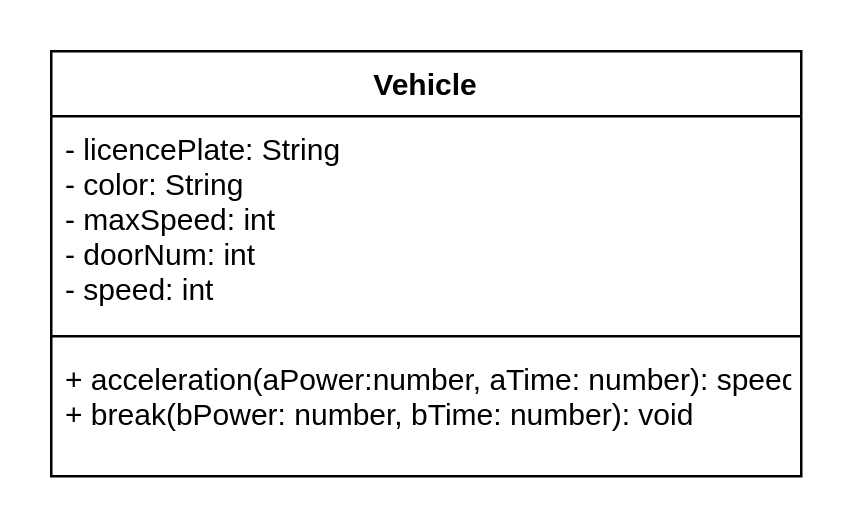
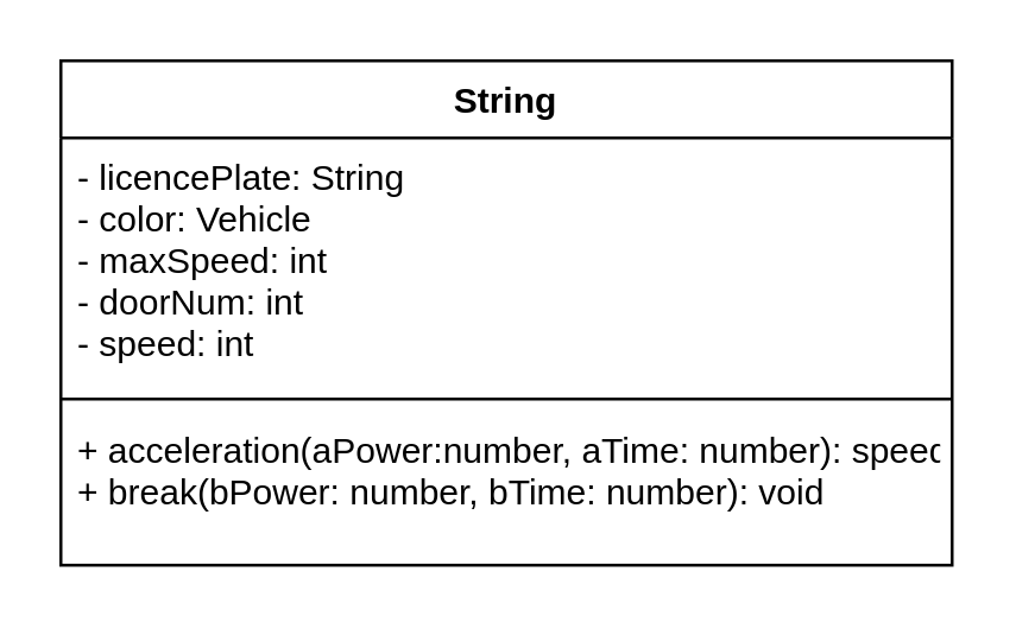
- <mxCell id="2" value="Vehicle" style="swimlane;fontStyle=1;align=center;verticalAlign=top;childLayout=stackLayout;horizontal=1;startSize=26;horizontalStack=0;resizeParent=1;resizeParentMax=0;resizeLast=0;collapsible=1;marginBottom=0;" parent="1" vertex="1"><mxGeometry x="20" y="20" width="300" height="170" as="geometry" /></mxCell>
+ <mxCell id="2" value="String" style="swimlane;fontStyle=1;align=center;verticalAlign=top;childLayout=stackLayout;horizontal=1;startSize=26;horizontalStack=0;resizeParent=1;resizeParentMax=0;resizeLast=0;collapsible=1;marginBottom=0;" parent="1" vertex="1"><mxGeometry x="20" y="20" width="300" height="170" as="geometry" /></mxCell>
- <mxCell id="3" value="- licencePlate: String&#10;- color: String&#10;- maxSpeed: int&#10;- doorNum: int&#10;- speed: int" style="text;strokeColor=none;fillColor=none;align=left;verticalAlign=top;spacingLeft=4;spacingRight=4;overflow=hidden;rotatable=0;points=[[0,0.5],[1,0.5]];portConstraint=eastwest;" parent="2" vertex="1"><mxGeometry y="26" width="300" height="84" as="geometry" /></mxCell>
+ <mxCell id="3" value="- licencePlate: String&#10;- color: Vehicle&#10;- maxSpeed: int&#10;- doorNum: int&#10;- speed: int" style="text;strokeColor=none;fillColor=none;align=left;verticalAlign=top;spacingLeft=4;spacingRight=4;overflow=hidden;rotatable=0;points=[[0,0.5],[1,0.5]];portConstraint=eastwest;" parent="2" vertex="1"><mxGeometry y="26" width="300" height="84" as="geometry" /></mxCell>
